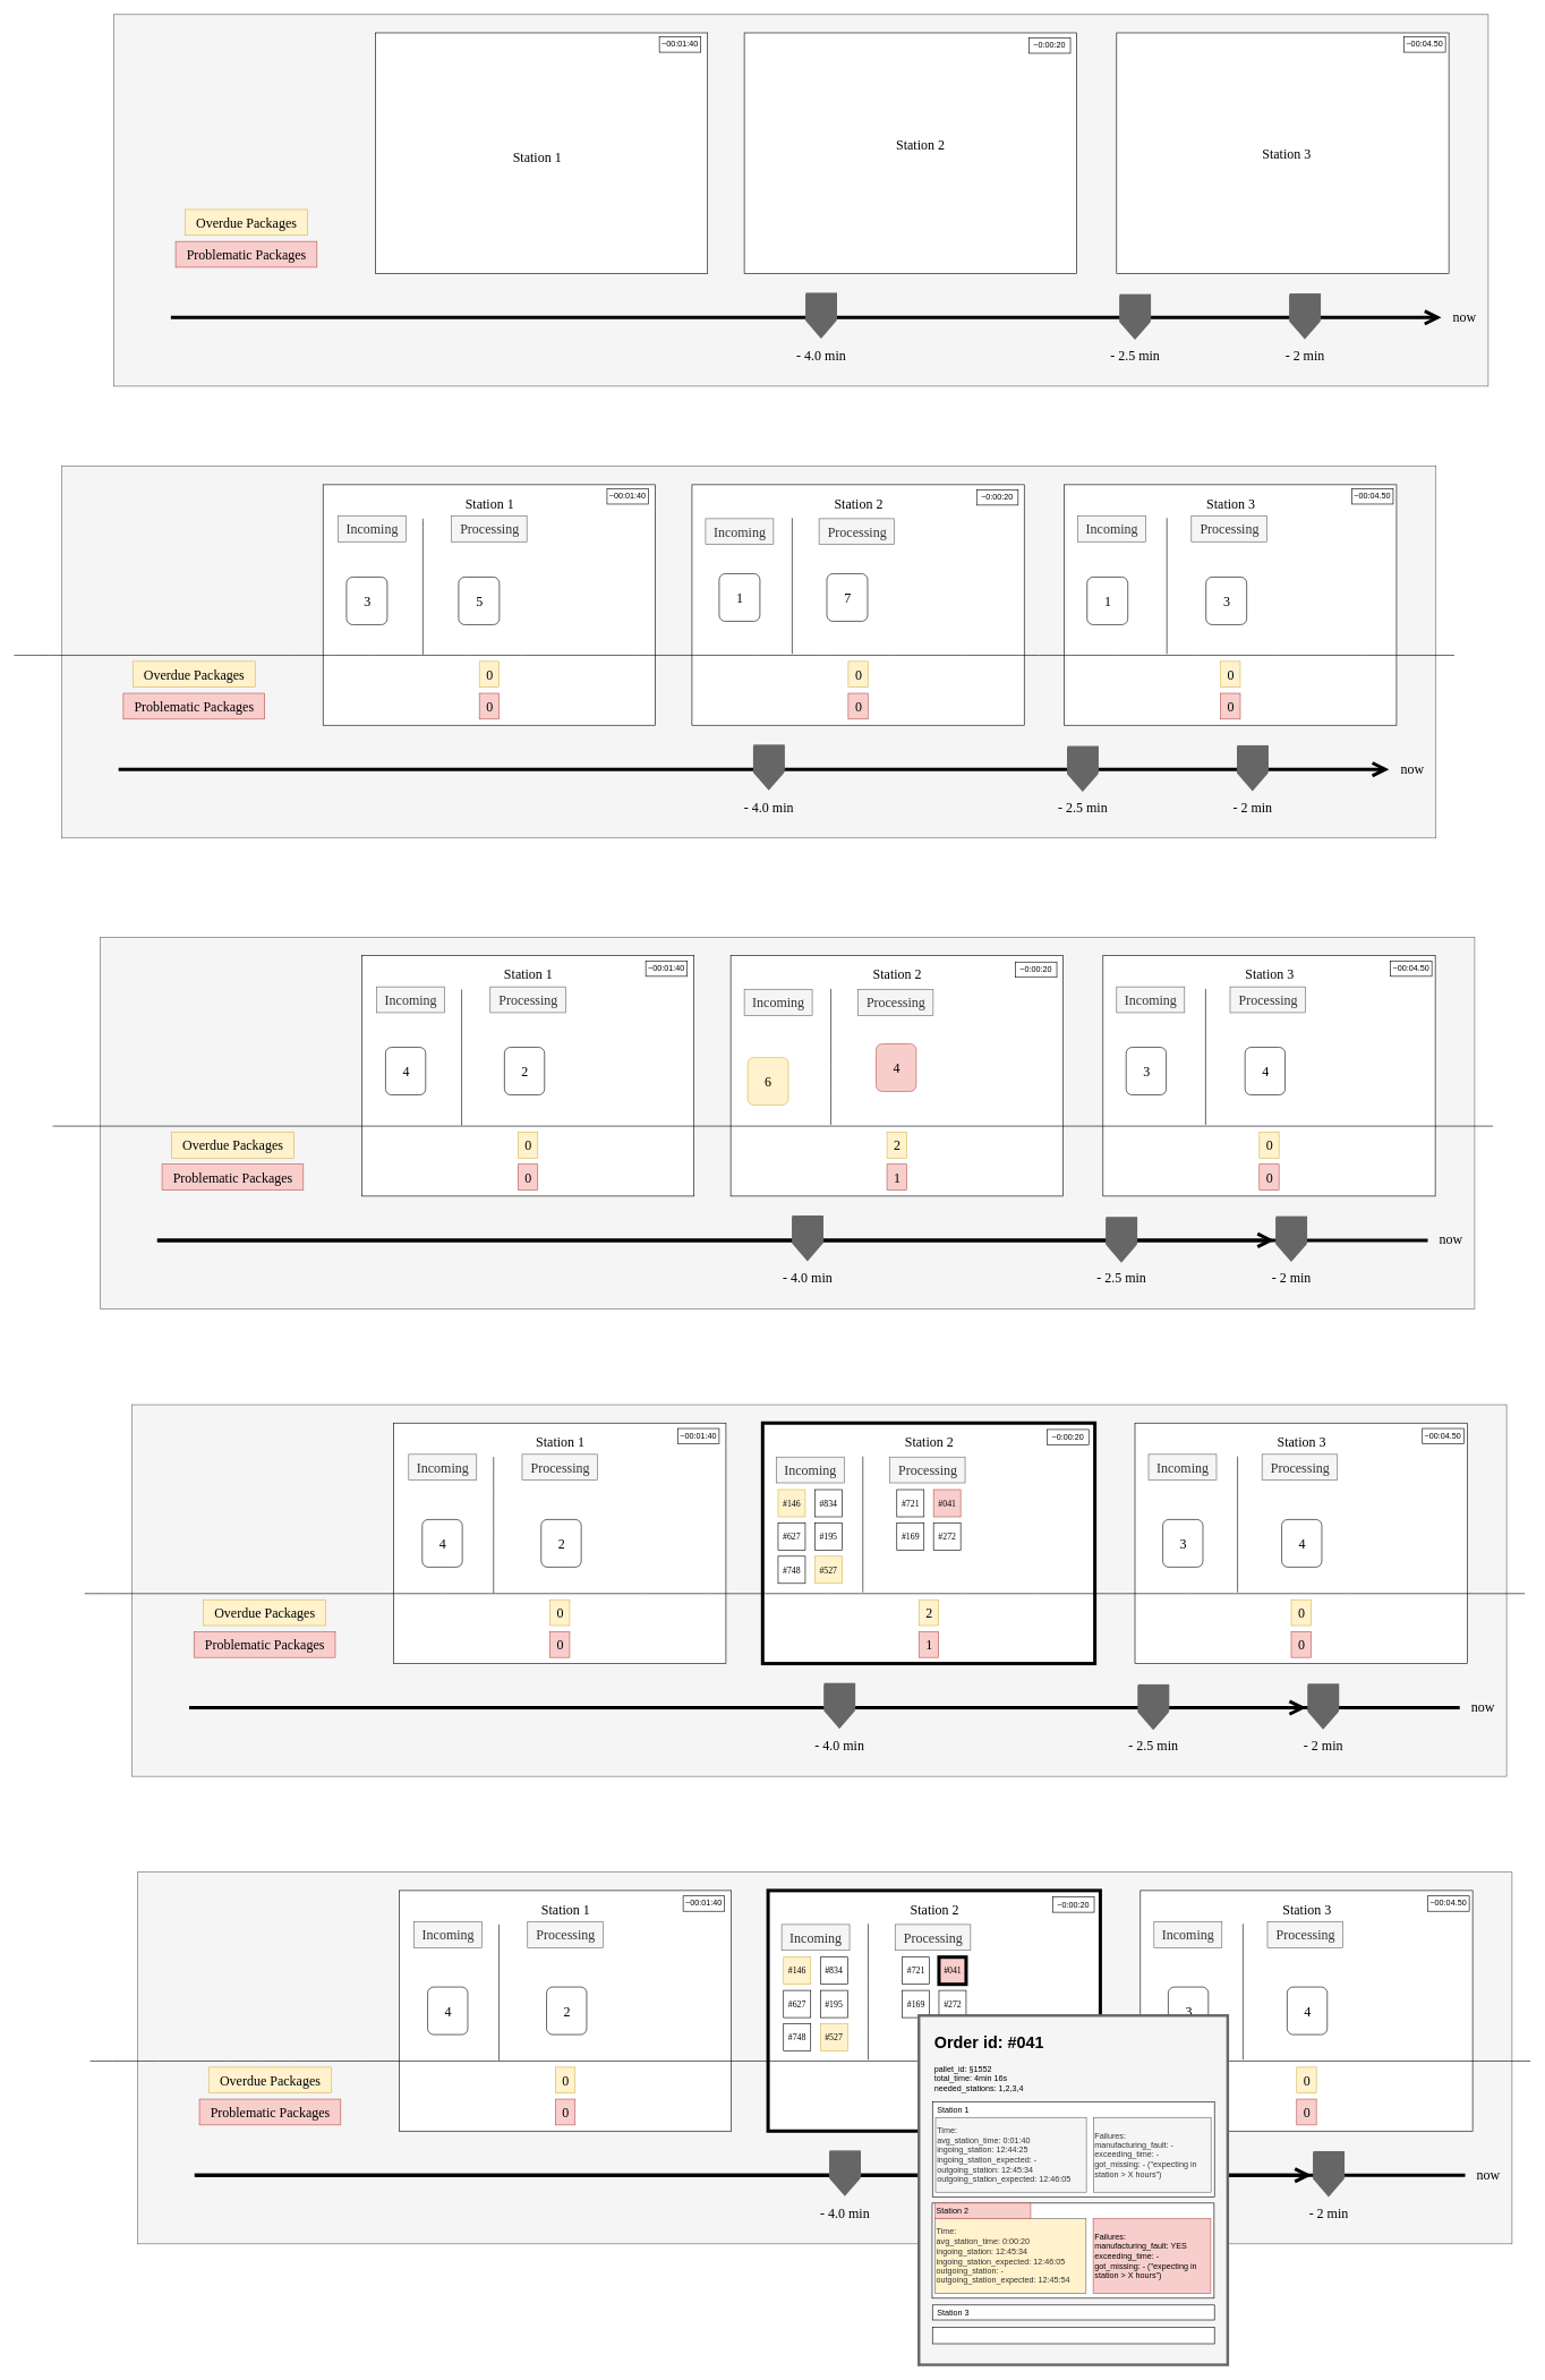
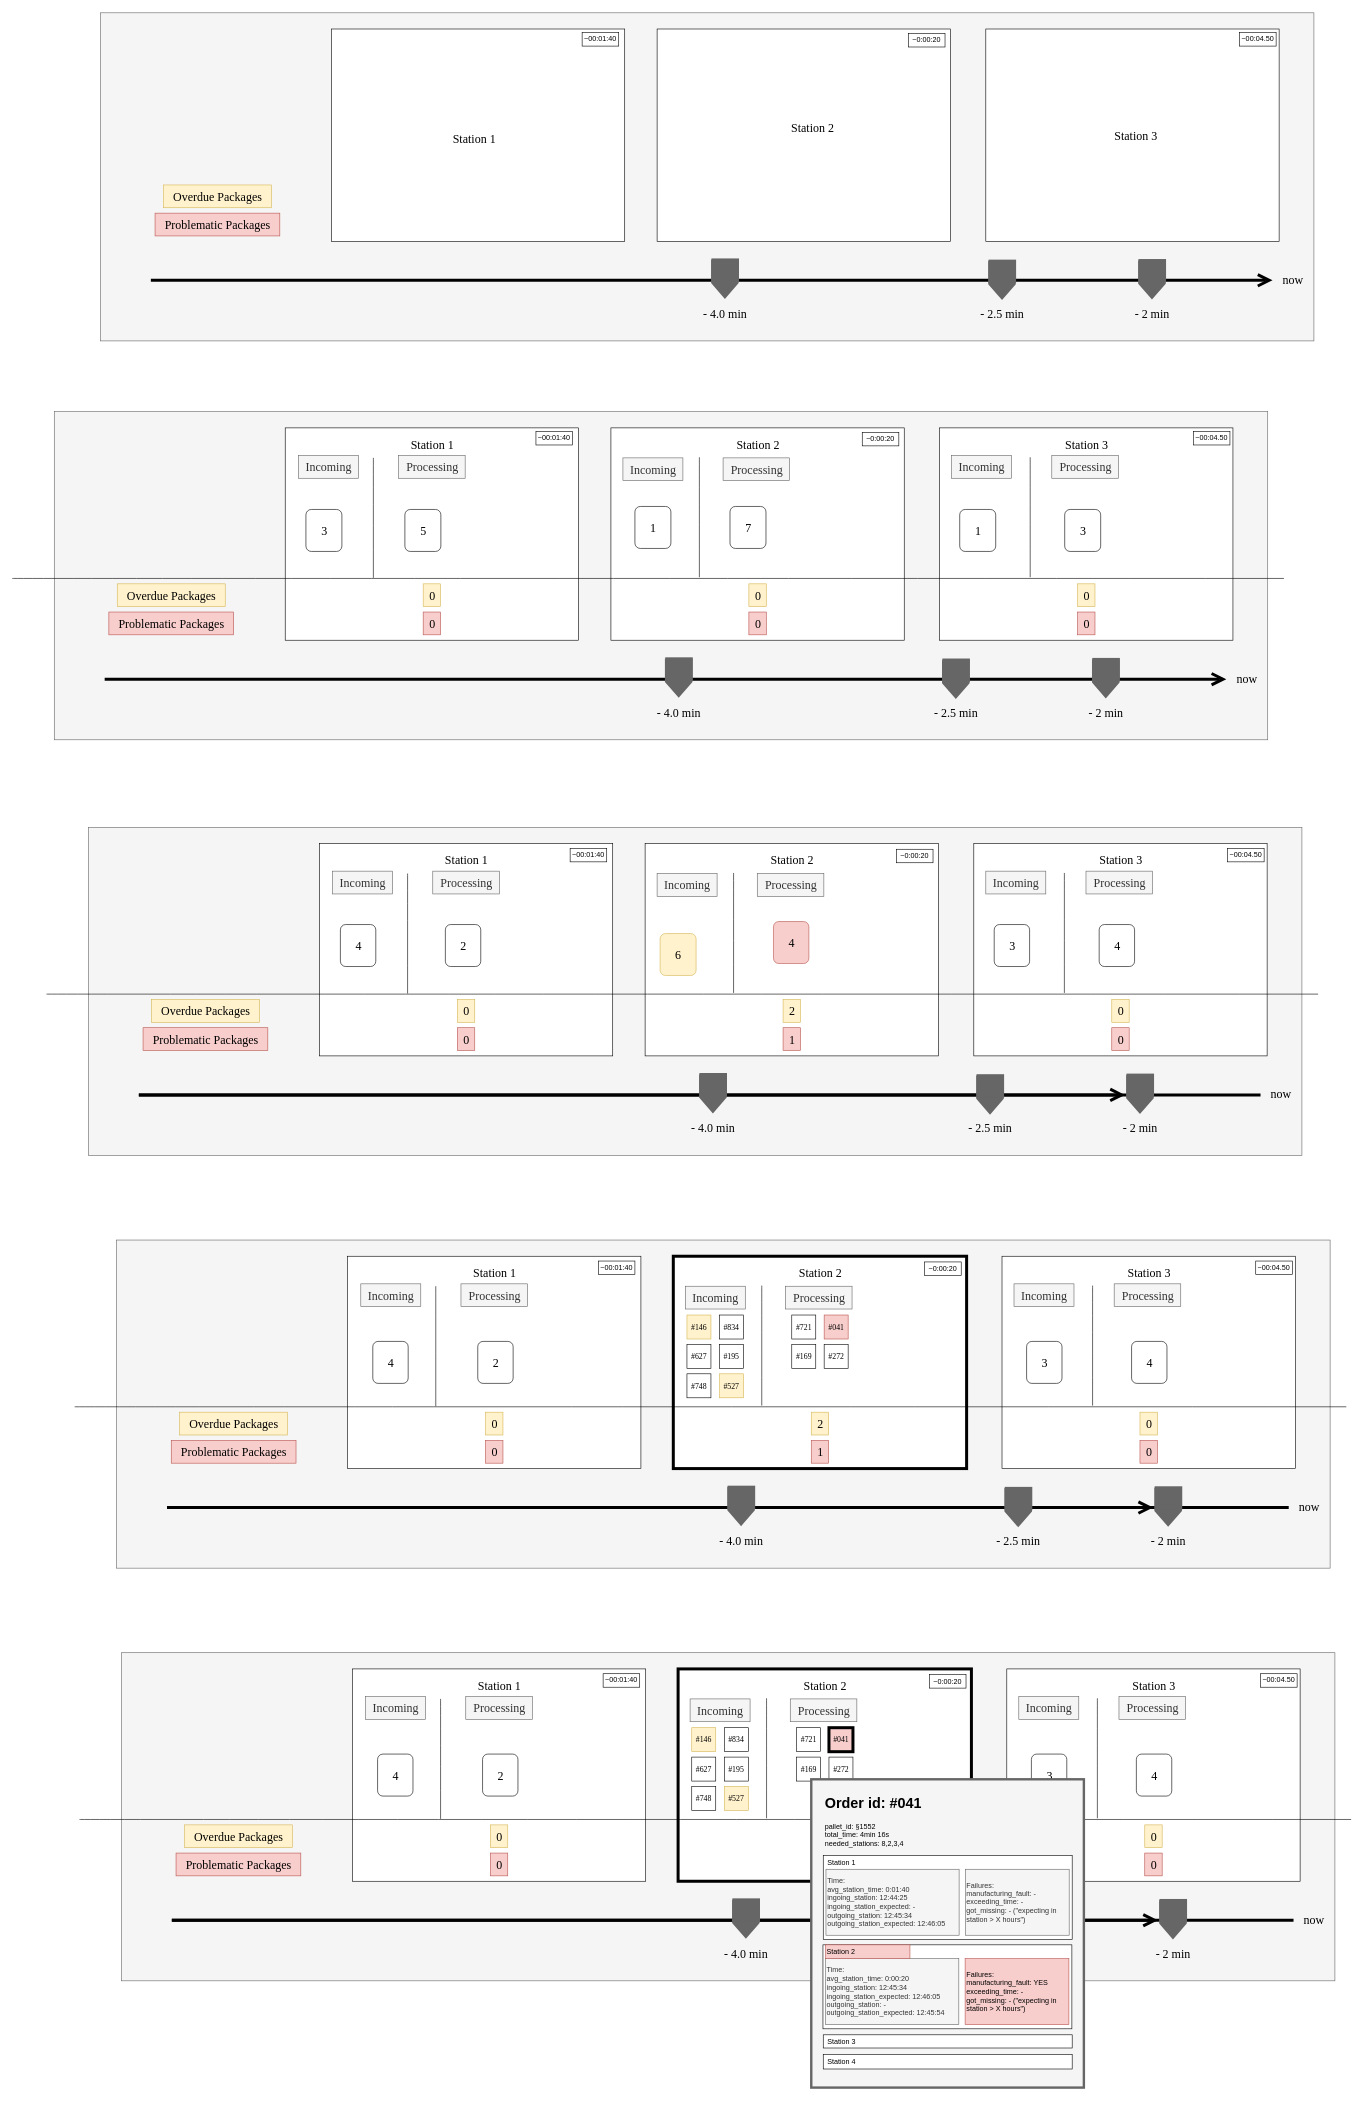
- <mxCell id="207" value="&lt;h1 style=&quot;margin-top: 0px;&quot;&gt;Order id: #041&lt;/h1&gt;&lt;p&gt;pallet_id: §1552&lt;br&gt;&lt;span style=&quot;background-color: initial;&quot;&gt;total_time: 4min 16s&lt;br&gt;&lt;/span&gt;&lt;span style=&quot;background-color: initial;&quot;&gt;needed_stations: 1,2,3,4&lt;/span&gt;&lt;/p&gt;" style="text;html=1;whiteSpace=wrap;overflow=hidden;rounded=0;" parent="1" vertex="1"><mxGeometry x="1373" y="2985" width="180" height="120" as="geometry" /></mxCell>
+ <mxCell id="207" value="&lt;h1 style=&quot;margin-top: 0px;&quot;&gt;Order id: #041&lt;/h1&gt;&lt;p&gt;pallet_id: §1552&lt;br&gt;&lt;span style=&quot;background-color: initial;&quot;&gt;total_time: 4min 16s&lt;br&gt;&lt;/span&gt;&lt;span style=&quot;background-color: initial;&quot;&gt;needed_stations: 8,2,3,4&lt;/span&gt;&lt;/p&gt;" style="text;html=1;whiteSpace=wrap;overflow=hidden;rounded=0;" parent="1" vertex="1"><mxGeometry x="1373" y="2985" width="180" height="120" as="geometry" /></mxCell>
- <mxCell id="222" value="&lt;div&gt;&lt;span style=&quot;background-color: initial;&quot;&gt;Time:&lt;/span&gt;&lt;br&gt;&lt;/div&gt;&lt;div&gt;avg_station_time: 0:00:20&lt;/div&gt;&lt;div&gt;ingoing_station: 12:45:34&lt;/div&gt;&lt;div&gt;ingoing_station_expected: 12:46:05&lt;/div&gt;&lt;div&gt;outgoing_station: -&lt;/div&gt;&lt;div&gt;outgoing_station_expected: 12:45:54&lt;/div&gt;" style="rounded=0;whiteSpace=wrap;html=1;align=left;fillColor=#fff2cc;fontColor=#333333;strokeColor=#666666;" parent="1" vertex="1"><mxGeometry x="1376" y="3264" width="222" height="110" as="geometry" /></mxCell>
+ <mxCell id="222" value="&lt;div&gt;&lt;span style=&quot;background-color: initial;&quot;&gt;Time:&lt;/span&gt;&lt;br&gt;&lt;/div&gt;&lt;div&gt;avg_station_time: 0:00:20&lt;/div&gt;&lt;div&gt;ingoing_station: 12:45:34&lt;/div&gt;&lt;div&gt;ingoing_station_expected: 12:46:05&lt;/div&gt;&lt;div&gt;outgoing_station: -&lt;/div&gt;&lt;div&gt;outgoing_station_expected: 12:45:54&lt;/div&gt;" style="rounded=0;whiteSpace=wrap;html=1;align=left;fillColor=#f5f5f5;fontColor=#333333;strokeColor=#666666;" parent="1" vertex="1"><mxGeometry x="1376" y="3264" width="222" height="110" as="geometry" /></mxCell>
+ <mxCell id="229" value="Station 4" style="text;html=1;align=left;verticalAlign=middle;whiteSpace=wrap;rounded=0;" parent="227" vertex="1"><mxGeometry x="4.5" width="140.5" height="23" as="geometry" /></mxCell>
